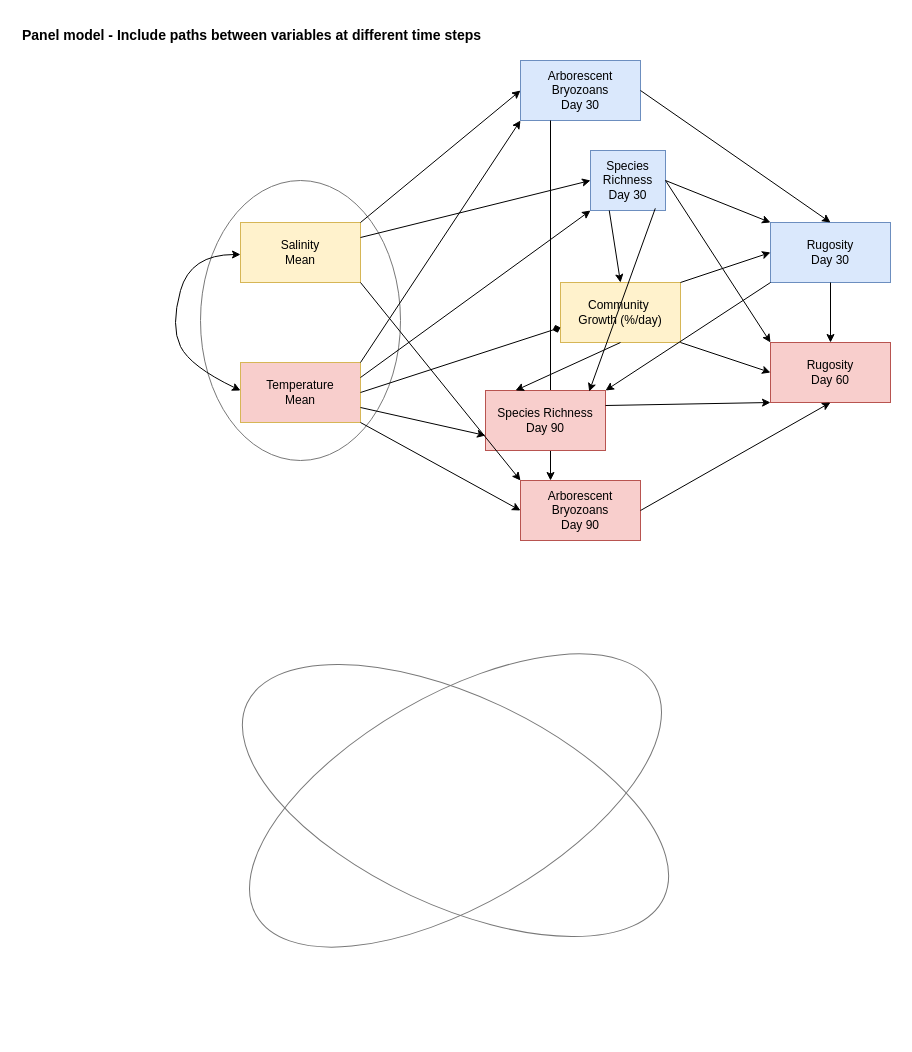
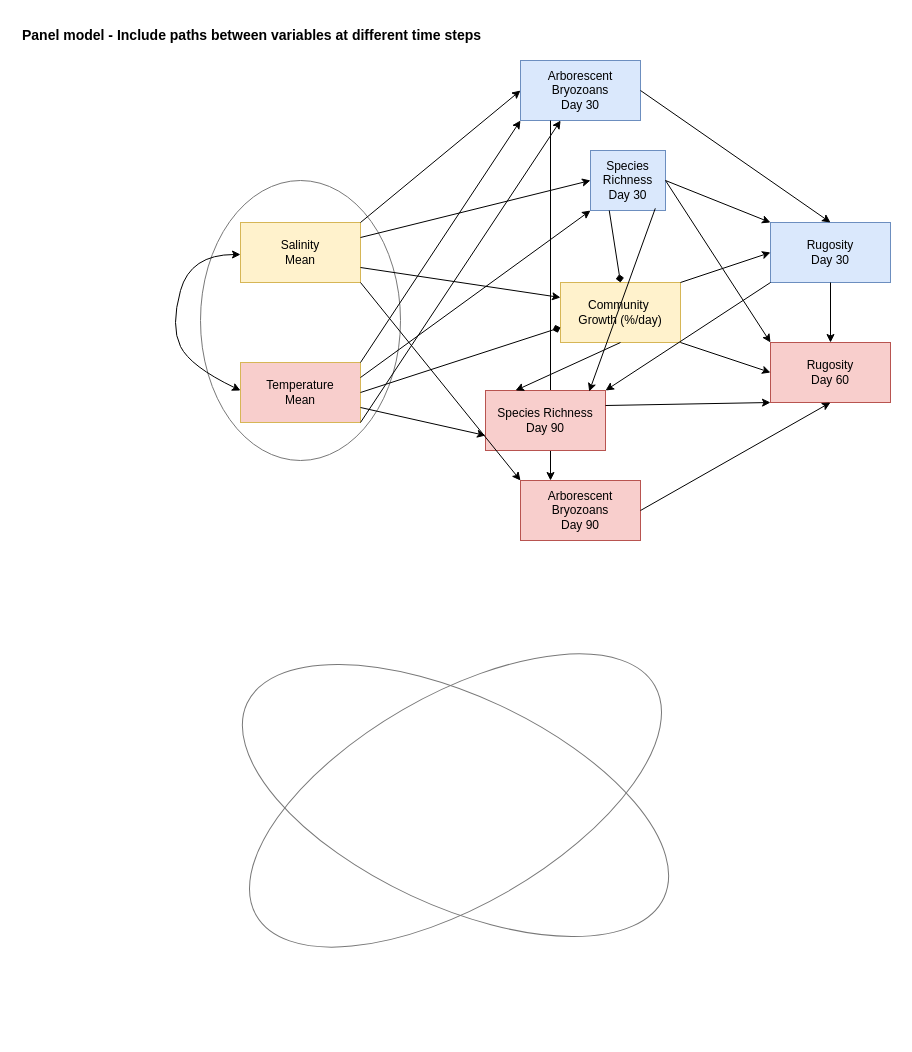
- <mxCell id="12" value="" style="endArrow=classic;html=1;rounded=0;exitX=0.25;exitY=1;exitDx=0;exitDy=0;entryX=0.5;entryY=0;entryDx=0;entryDy=0;" parent="1" source="6" target="5" edge="1"><mxGeometry width="50" height="50" relative="1" as="geometry"><mxPoint x="540" y="372" as="sourcePoint" /><mxPoint x="590" y="332" as="targetPoint" /></mxGeometry></mxCell>
+ <mxCell id="12" value="" style="endArrow=diamond;html=1;rounded=0;exitX=0.25;exitY=1;exitDx=0;exitDy=0;entryX=0.5;entryY=0;entryDx=0;entryDy=0;" parent="1" source="6" target="5" edge="1"><mxGeometry width="50" height="50" relative="1" as="geometry"><mxPoint x="540" y="372" as="sourcePoint" /><mxPoint x="590" y="332" as="targetPoint" /></mxGeometry></mxCell>
+ <mxCell id="7" value="" style="endArrow=classic;html=1;rounded=0;exitX=1;exitY=0.75;exitDx=0;exitDy=0;entryX=0;entryY=0.25;entryDx=0;entryDy=0;" parent="1" source="4" target="5" edge="1"><mxGeometry width="50" height="50" relative="1" as="geometry"><mxPoint x="330" y="282" as="sourcePoint" /><mxPoint x="450" y="310" as="targetPoint" /></mxGeometry></mxCell>
- <mxCell id="32" value="" style="endArrow=classic;html=1;rounded=0;entryX=0;entryY=0.5;entryDx=0;entryDy=0;exitX=1;exitY=1;exitDx=0;exitDy=0;" parent="1" source="8" target="23" edge="1"><mxGeometry width="50" height="50" relative="1" as="geometry"><mxPoint x="320" y="372" as="sourcePoint" /><mxPoint x="530" y="132" as="targetPoint" /></mxGeometry></mxCell>
+ <mxCell id="32" value="" style="endArrow=classic;html=1;rounded=0;exitX=1;exitY=1;exitDx=0;exitDy=0;" parent="1" source="8" target="17" edge="1"><mxGeometry width="50" height="50" relative="1" as="geometry"><mxPoint x="320" y="372" as="sourcePoint" /><mxPoint x="530" y="132" as="targetPoint" /></mxGeometry></mxCell>
